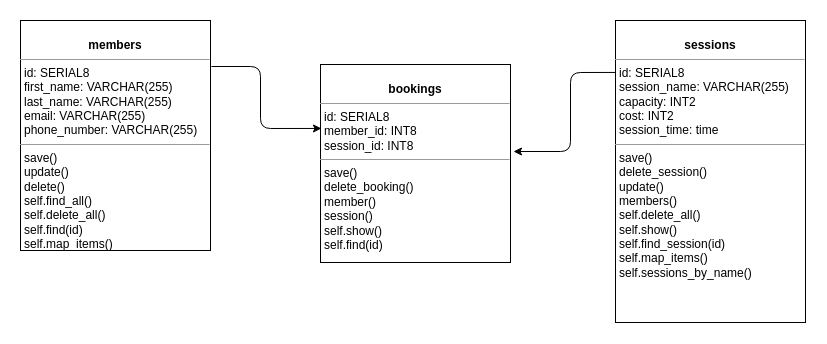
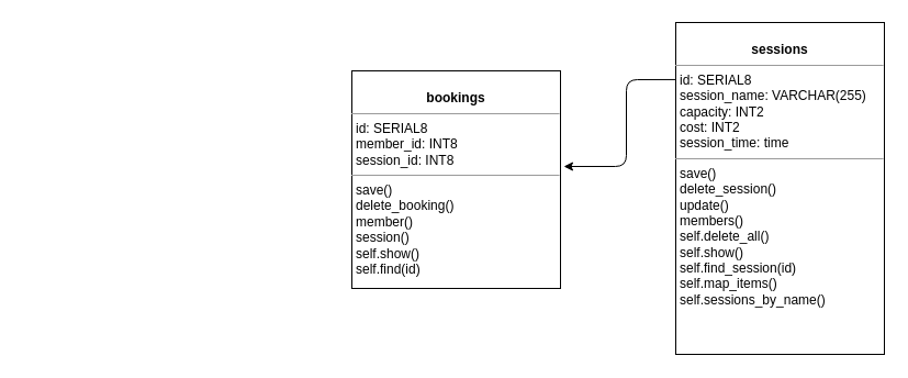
- <mxCell id="4" value="" style="endArrow=classic;html=1;entryX=0.005;entryY=0.323;entryDx=0;entryDy=0;exitX=1.005;exitY=0.2;exitDx=0;exitDy=0;exitPerimeter=0;entryPerimeter=0;" parent="1" source="2" target="3" edge="1"><mxGeometry width="50" height="50" relative="1" as="geometry"><mxPoint x="20" y="362" as="sourcePoint" /><mxPoint x="70" y="312" as="targetPoint" /><Array as="points"><mxPoint x="260" y="66" /><mxPoint x="260" y="128" /></Array></mxGeometry></mxCell>
- <mxCell id="2" value="&lt;p style=&quot;margin: 0px ; margin-top: 4px ; text-align: center&quot;&gt;&lt;br&gt;&lt;b&gt;members&lt;/b&gt;&lt;/p&gt;&lt;hr size=&quot;1&quot;&gt;&lt;p style=&quot;margin: 0px ; margin-left: 4px&quot;&gt;&lt;span&gt;id: SERIAL8&lt;/span&gt;&lt;/p&gt;&lt;p style=&quot;margin: 0px ; margin-left: 4px&quot;&gt;&lt;span&gt;first_name: VARCHAR(255)&lt;/span&gt;&lt;span&gt;&lt;br&gt;&lt;/span&gt;&lt;/p&gt;&lt;p style=&quot;margin: 0px ; margin-left: 4px&quot;&gt;&lt;span&gt;last_name: VARCHAR(255)&lt;/span&gt;&lt;span&gt;&lt;br&gt;&lt;/span&gt;&lt;/p&gt;&lt;p style=&quot;margin: 0px ; margin-left: 4px&quot;&gt;&lt;span&gt;email: VARCHAR(255)&lt;/span&gt;&lt;span&gt;&lt;br&gt;&lt;/span&gt;&lt;/p&gt;&lt;p style=&quot;margin: 0px ; margin-left: 4px&quot;&gt;&lt;span&gt;phone_number: VARCHAR(255)&lt;/span&gt;&lt;br&gt;&lt;/p&gt;&lt;hr size=&quot;1&quot;&gt;&lt;p style=&quot;margin: 0px ; margin-left: 4px&quot;&gt;save()&lt;/p&gt;&lt;p style=&quot;margin: 0px ; margin-left: 4px&quot;&gt;update()&lt;/p&gt;&lt;p style=&quot;margin: 0px ; margin-left: 4px&quot;&gt;delete()&lt;/p&gt;&lt;p style=&quot;margin: 0px ; margin-left: 4px&quot;&gt;self.find_all()&lt;/p&gt;&lt;p style=&quot;margin: 0px ; margin-left: 4px&quot;&gt;self.delete_all()&lt;/p&gt;&lt;p style=&quot;margin: 0px ; margin-left: 4px&quot;&gt;self.find(id)&lt;/p&gt;&lt;p style=&quot;margin: 0px ; margin-left: 4px&quot;&gt;self.map_items()&lt;br&gt;&lt;br&gt;&lt;/p&gt;" style="verticalAlign=top;align=left;overflow=fill;fontSize=12;fontFamily=Helvetica;html=1;" parent="1" vertex="1"><mxGeometry x="20" y="20" width="190" height="230" as="geometry" /></mxCell>
